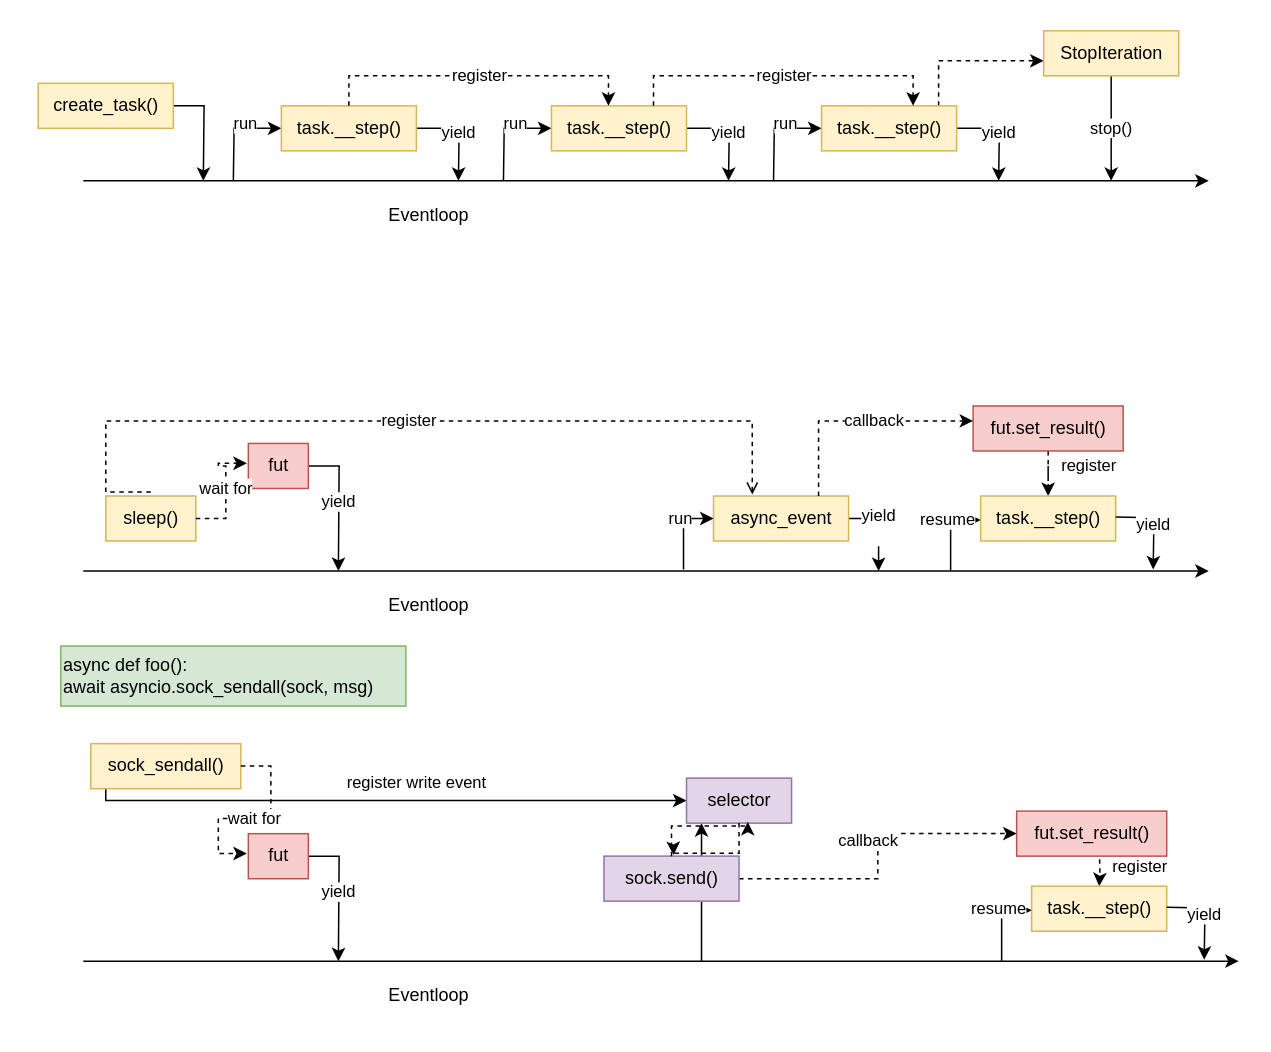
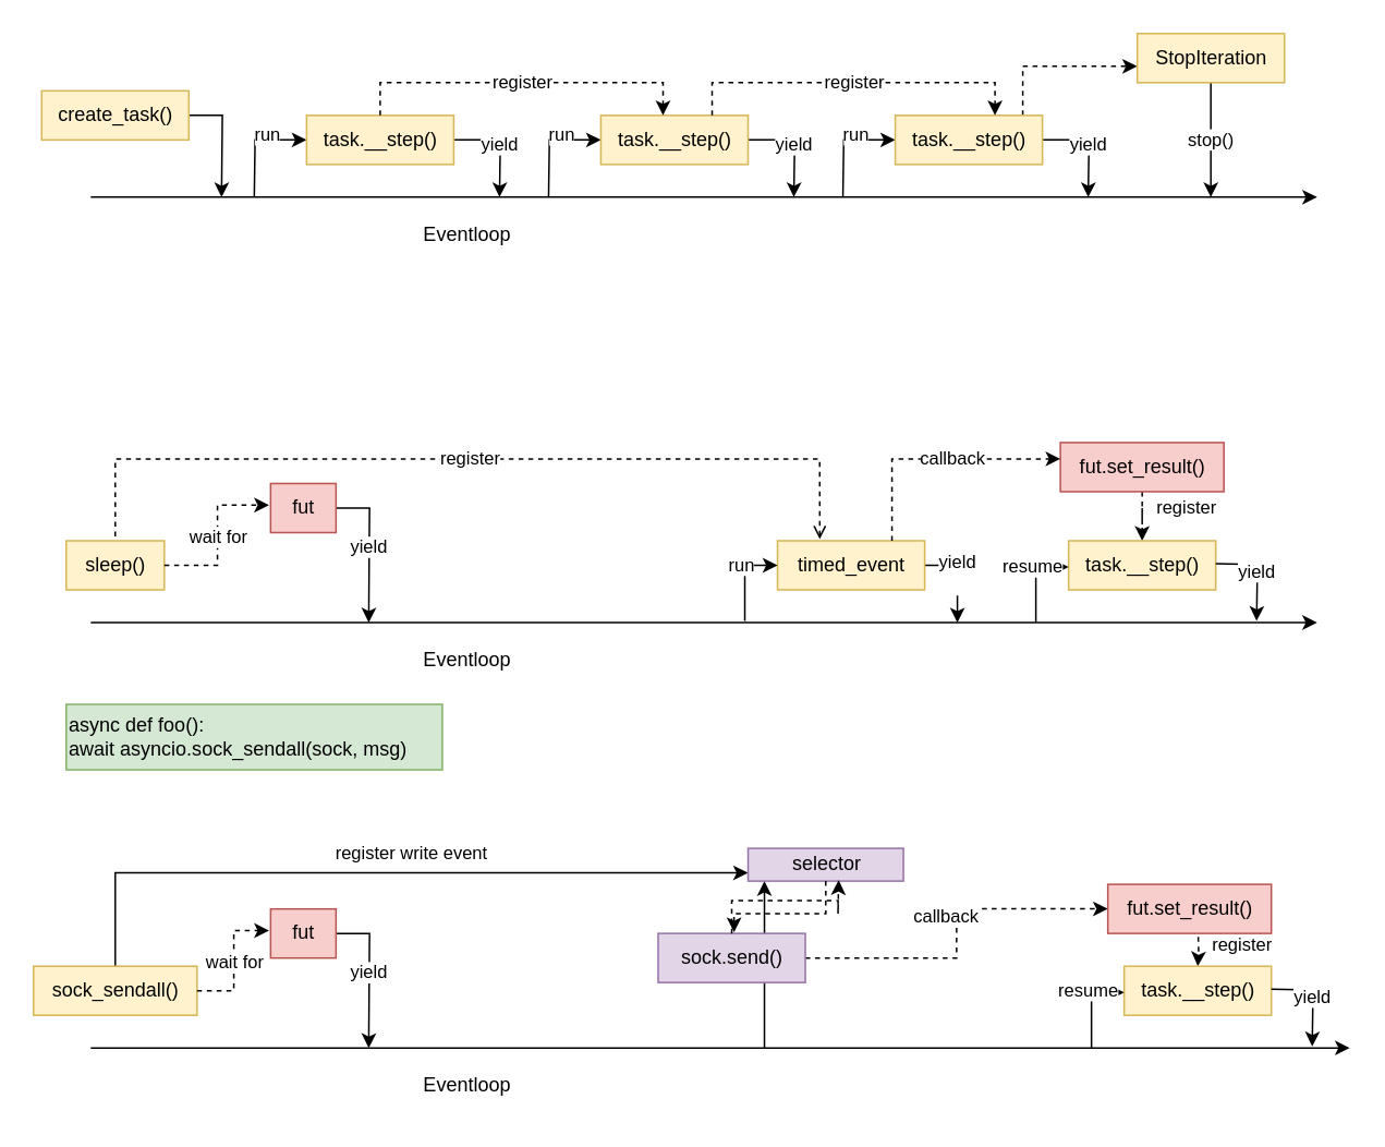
- <mxCell id="25" value="sleep()" style="text;html=1;align=center;verticalAlign=middle;resizable=0;points=[];autosize=1;strokeColor=#d6b656;fillColor=#fff2cc;rounded=0;" vertex="1" parent="1"><mxGeometry x="70" y="330" width="60" height="30" as="geometry" /></mxCell>
+ <mxCell id="25" value="sleep()" style="text;html=1;align=center;verticalAlign=middle;resizable=0;points=[];autosize=1;strokeColor=#d6b656;fillColor=#fff2cc;rounded=0;" vertex="1" parent="1"><mxGeometry x="40" y="330" width="60" height="30" as="geometry" /></mxCell>
- <mxCell id="28" value="async_event" style="text;html=1;align=center;verticalAlign=middle;resizable=0;points=[];autosize=1;strokeColor=#d6b656;fillColor=#fff2cc;" vertex="1" parent="1"><mxGeometry x="475" y="330" width="90" height="30" as="geometry" /></mxCell>
+ <mxCell id="28" value="timed_event" style="text;html=1;align=center;verticalAlign=middle;resizable=0;points=[];autosize=1;strokeColor=#d6b656;fillColor=#fff2cc;" vertex="1" parent="1"><mxGeometry x="475" y="330" width="90" height="30" as="geometry" /></mxCell>
- <mxCell id="47" value="sock_sendall()" style="text;html=1;align=center;verticalAlign=middle;resizable=0;points=[];autosize=1;strokeColor=#d6b656;fillColor=#fff2cc;rounded=0;" vertex="1" parent="1"><mxGeometry x="60" y="495.04" width="100" height="30" as="geometry" /></mxCell>
+ <mxCell id="47" value="sock_sendall()" style="text;html=1;align=center;verticalAlign=middle;resizable=0;points=[];autosize=1;strokeColor=#d6b656;fillColor=#fff2cc;rounded=0;" vertex="1" parent="1"><mxGeometry x="20" y="590.04" width="100" height="30" as="geometry" /></mxCell>
- <mxCell id="57" value="selector" style="text;html=1;align=center;verticalAlign=middle;resizable=0;points=[];autosize=1;strokeColor=#9673a6;fillColor=#e1d5e7;" vertex="1" parent="1"><mxGeometry x="457" y="518" width="70" height="30" as="geometry" /></mxCell>
+ <mxCell id="57" value="selector" style="text;html=1;align=center;verticalAlign=middle;resizable=0;points=[];autosize=1;strokeColor=#9673a6;fillColor=#e1d5e7;" vertex="1" parent="1"><mxGeometry x="457" y="518" width="95" height="20" as="geometry" /></mxCell>
